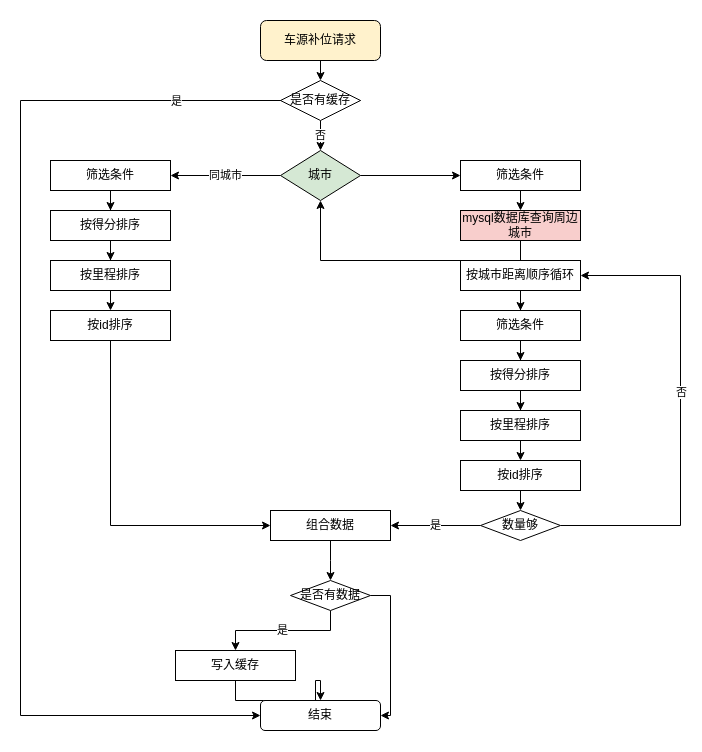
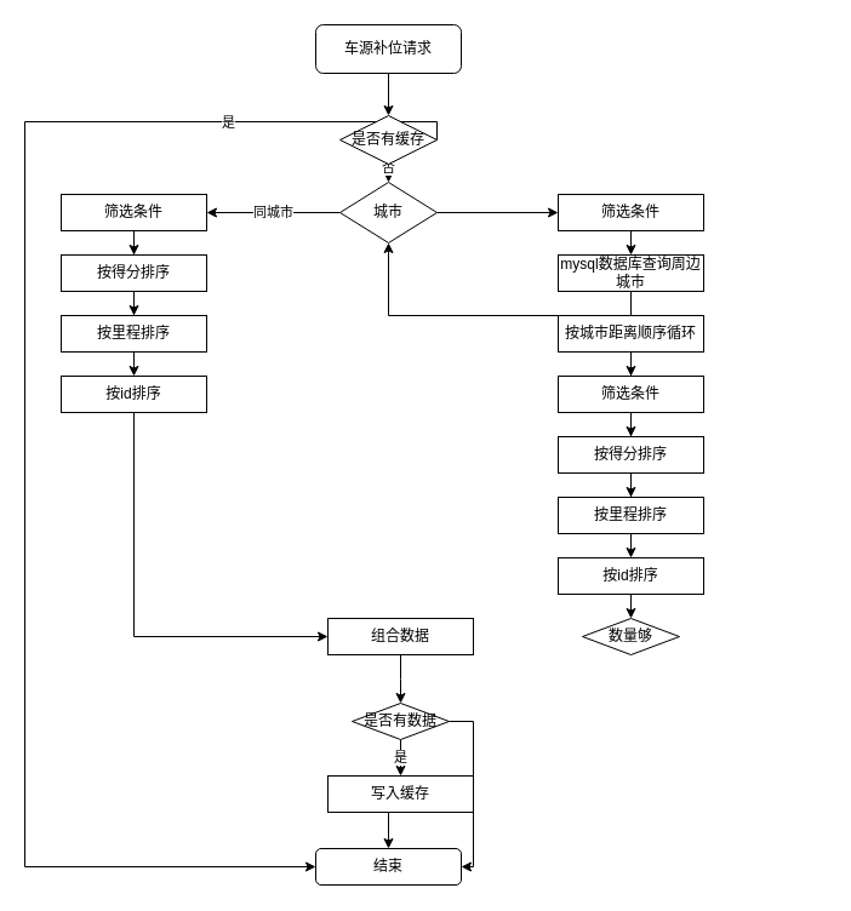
- <mxCell id="3" value="车源补位请求" style="rounded=1;whiteSpace=wrap;html=1;fillColor=#fff2cc;" parent="1" vertex="1"><mxGeometry x="260" y="20" width="120" height="40" as="geometry" /></mxCell>
+ <mxCell id="3" value="车源补位请求" style="rounded=1;whiteSpace=wrap;html=1;" parent="1" vertex="1"><mxGeometry x="260" y="20" width="120" height="40" as="geometry" /></mxCell>
- <mxCell id="7" value="是否有缓存" style="rhombus;whiteSpace=wrap;html=1;" parent="1" vertex="1"><mxGeometry x="280" y="80" width="80" height="40" as="geometry" /></mxCell>
+ <mxCell id="7" value="是否有缓存" style="rhombus;whiteSpace=wrap;html=1;" parent="1" vertex="1"><mxGeometry x="280" y="95" width="80" height="40" as="geometry" /></mxCell>
- <mxCell id="10" value="城市" style="rhombus;whiteSpace=wrap;html=1;fillColor=#d5e8d4;" parent="1" vertex="1"><mxGeometry x="280" y="150" width="80" height="50" as="geometry" /></mxCell>
+ <mxCell id="10" value="城市" style="rhombus;whiteSpace=wrap;html=1;" parent="1" vertex="1"><mxGeometry x="280" y="150" width="80" height="50" as="geometry" /></mxCell>
- <mxCell id="24" value="mysql数据库查询周边城市" style="rounded=0;whiteSpace=wrap;html=1;fillColor=#f8cecc;" parent="1" vertex="1"><mxGeometry x="460" y="210" width="120" height="30" as="geometry" /></mxCell>
+ <mxCell id="24" value="mysql数据库查询周边城市" style="rounded=0;whiteSpace=wrap;html=1;" parent="1" vertex="1"><mxGeometry x="460" y="210" width="120" height="30" as="geometry" /></mxCell>
- <mxCell id="42" style="edgeStyle=orthogonalEdgeStyle;rounded=0;orthogonalLoop=1;jettySize=auto;html=1;exitX=1;exitY=0.5;exitDx=0;exitDy=0;entryX=1;entryY=0.5;entryDx=0;entryDy=0;" parent="1" source="44" target="26" edge="1"><mxGeometry relative="1" as="geometry"><Array as="points"><mxPoint x="680" y="525" /><mxPoint x="680" y="275" /></Array></mxGeometry></mxCell>
- <mxCell id="43" value="否" style="edgeLabel;html=1;align=center;verticalAlign=middle;resizable=0;points=[];" parent="42" vertex="1" connectable="0"><mxGeometry x="0.081" relative="1" as="geometry"><mxPoint as="offset" /></mxGeometry></mxCell>
- <mxCell id="41" value="是" style="edgeStyle=orthogonalEdgeStyle;rounded=0;orthogonalLoop=1;jettySize=auto;html=1;" parent="1" source="44" target="20" edge="1"><mxGeometry relative="1" as="geometry" /></mxCell>
- <mxCell id="39" value="写入缓存" style="rounded=0;whiteSpace=wrap;html=1;" parent="1" vertex="1"><mxGeometry x="175" y="650" width="120" height="30" as="geometry" /></mxCell>
+ <mxCell id="39" value="写入缓存" style="rounded=0;whiteSpace=wrap;html=1;" parent="1" vertex="1"><mxGeometry x="270" y="640" width="120" height="30" as="geometry" /></mxCell>
